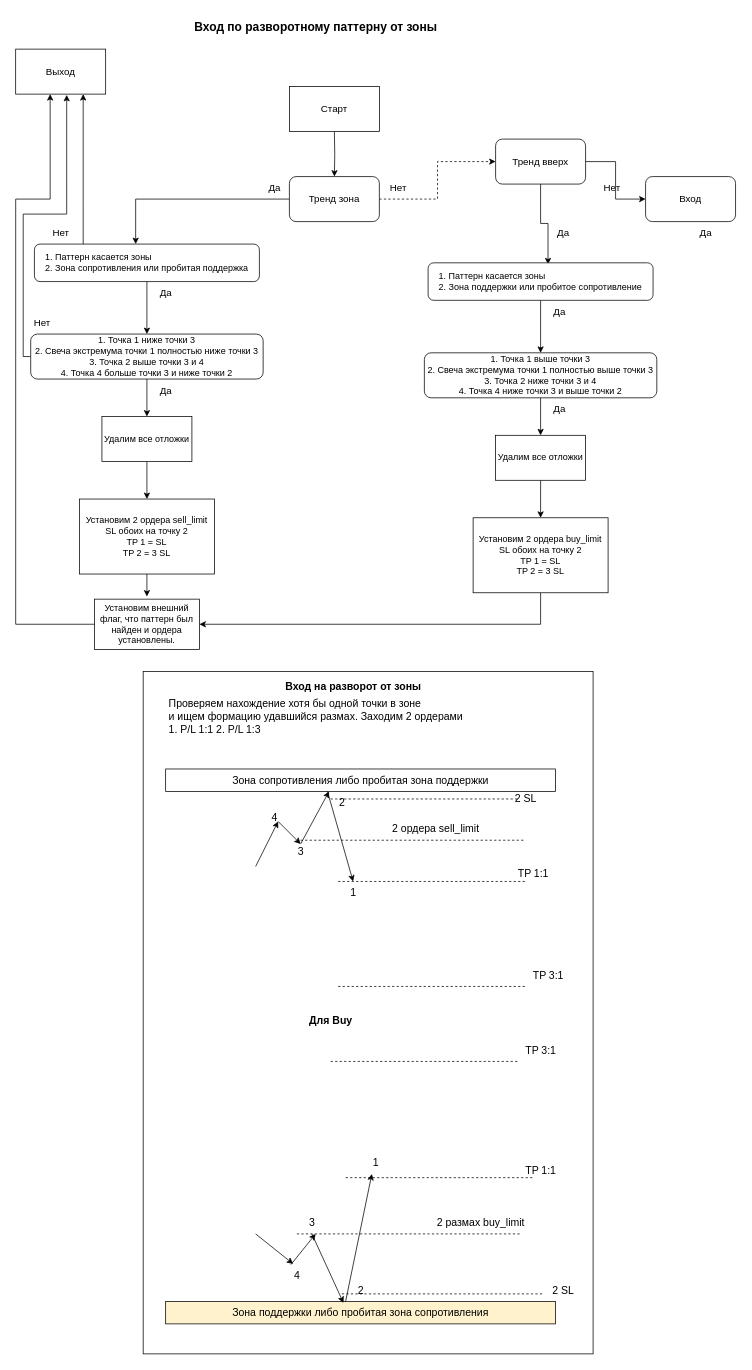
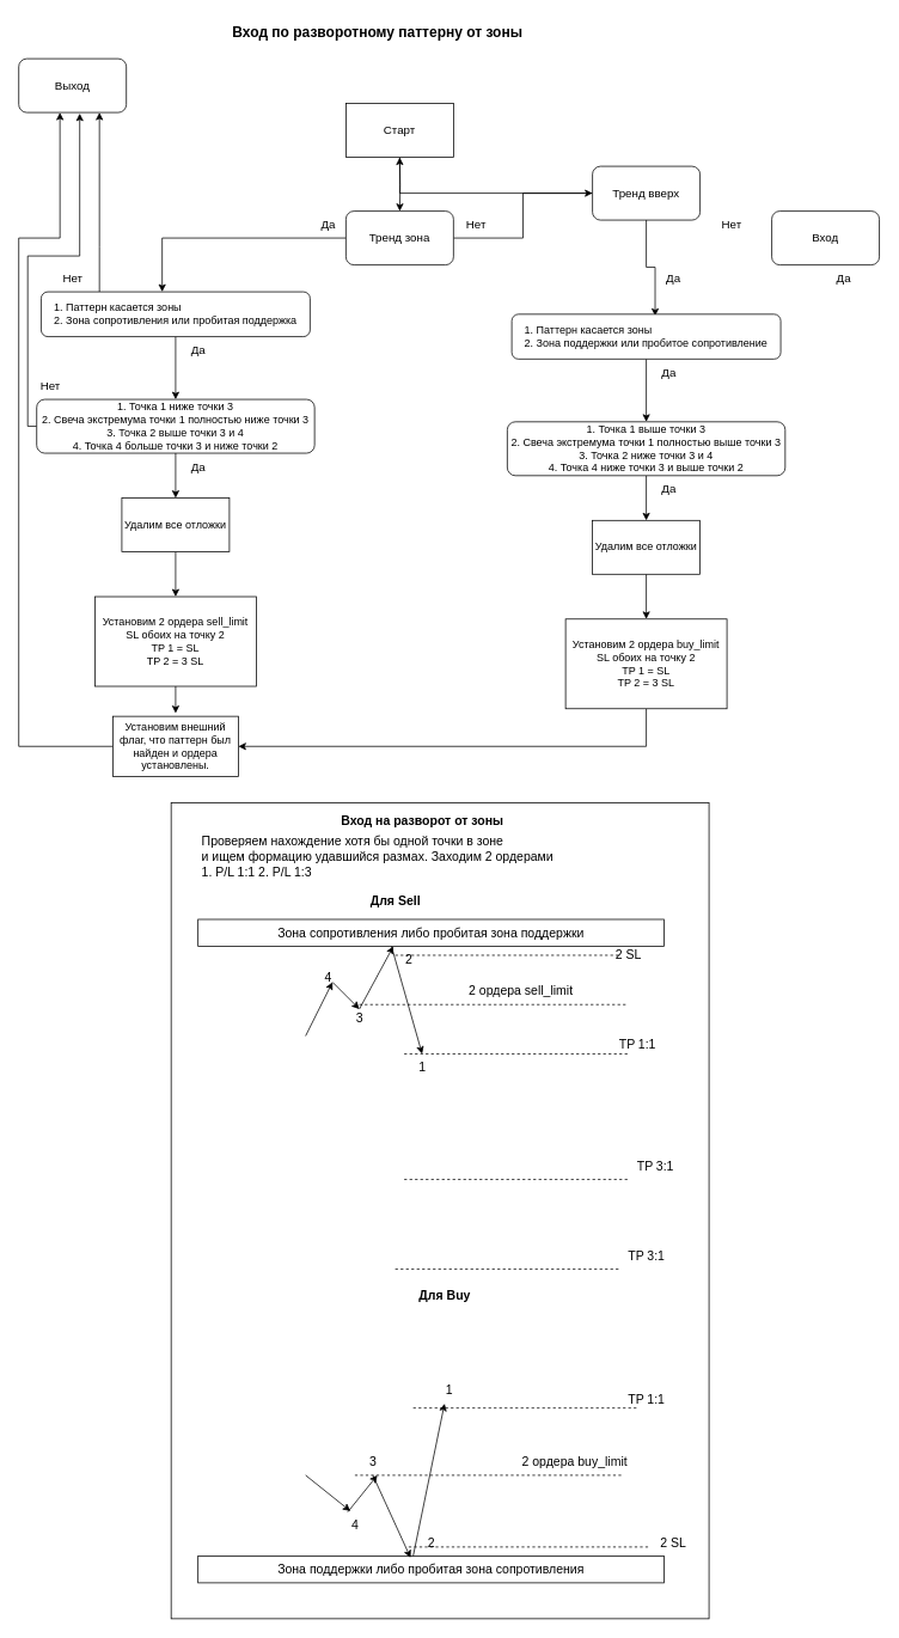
- <mxCell id="4" value="Выход" style="rounded=0;whiteSpace=wrap;html=1;fontSize=13;" parent="1" vertex="1"><mxGeometry x="20" y="65" width="120" height="60" as="geometry" /></mxCell>
+ <mxCell id="4" value="Выход" style="whiteSpace=wrap;html=1;fontSize=13;rounded=1;" parent="1" vertex="1"><mxGeometry x="20" y="65" width="120" height="60" as="geometry" /></mxCell>
- <mxCell id="9" style="edgeStyle=orthogonalEdgeStyle;rounded=0;orthogonalLoop=1;jettySize=auto;html=1;entryX=0;entryY=0.5;entryDx=0;entryDy=0;fontSize=13;" parent="1" source="11" target="14" edge="1"><mxGeometry relative="1" as="geometry" /></mxCell>
+ <mxCell id="9" style="edgeStyle=orthogonalEdgeStyle;rounded=0;orthogonalLoop=1;jettySize=auto;html=1;fontSize=13;" parent="1" source="11" target="17" edge="1"><mxGeometry relative="1" as="geometry" /></mxCell>
- <mxCell id="6" style="edgeStyle=orthogonalEdgeStyle;rounded=0;orthogonalLoop=1;jettySize=auto;html=1;entryX=0;entryY=0.5;entryDx=0;entryDy=0;fontSize=13;dashed=1;" parent="1" source="7" target="11" edge="1"><mxGeometry relative="1" as="geometry" /></mxCell>
+ <mxCell id="6" style="edgeStyle=orthogonalEdgeStyle;rounded=0;orthogonalLoop=1;jettySize=auto;html=1;entryX=0;entryY=0.5;entryDx=0;entryDy=0;fontSize=13;" parent="1" source="7" target="11" edge="1"><mxGeometry relative="1" as="geometry" /></mxCell>
+ <mxCell id="30" value="&lt;b&gt;Для Sell&lt;/b&gt;" style="text;html=1;align=center;verticalAlign=middle;resizable=0;points=[];autosize=1;strokeColor=none;fillColor=none;fontSize=14;" vertex="1" parent="1"><mxGeometry x="400" y="990" width="80" height="30" as="geometry" /></mxCell>
- <mxCell id="38" value="&lt;b&gt;Для Buy&lt;/b&gt;" style="text;html=1;align=center;verticalAlign=middle;resizable=0;points=[];autosize=1;strokeColor=none;fillColor=none;fontSize=14;" vertex="1" parent="1"><mxGeometry x="400" y="1345" width="80" height="30" as="geometry" /></mxCell>
+ <mxCell id="38" value="&lt;b&gt;Для Buy&lt;/b&gt;" style="text;html=1;align=center;verticalAlign=middle;resizable=0;points=[];autosize=1;strokeColor=none;fillColor=none;fontSize=14;" vertex="1" parent="1"><mxGeometry x="455" y="1430" width="80" height="30" as="geometry" /></mxCell>
- <mxCell id="48" value="2 размах buy_limit" style="text;html=1;align=center;verticalAlign=middle;resizable=0;points=[];autosize=1;strokeColor=none;fillColor=none;fontSize=14;" vertex="1" parent="1"><mxGeometry x="570" y="1615" width="140" height="30" as="geometry" /></mxCell>
+ <mxCell id="48" value="2 ордера buy_limit" style="text;html=1;align=center;verticalAlign=middle;resizable=0;points=[];autosize=1;strokeColor=none;fillColor=none;fontSize=14;" vertex="1" parent="1"><mxGeometry x="570" y="1615" width="140" height="30" as="geometry" /></mxCell>
- <mxCell id="39" value="Зона поддержки либо пробитая зона сопротивления" style="rounded=0;whiteSpace=wrap;html=1;fontSize=14;fillColor=#fff2cc;" vertex="1" parent="1"><mxGeometry x="220" y="1735" width="520" height="30" as="geometry" /></mxCell>
+ <mxCell id="39" value="Зона поддержки либо пробитая зона сопротивления" style="rounded=0;whiteSpace=wrap;html=1;fontSize=14;" vertex="1" parent="1"><mxGeometry x="220" y="1735" width="520" height="30" as="geometry" /></mxCell>
